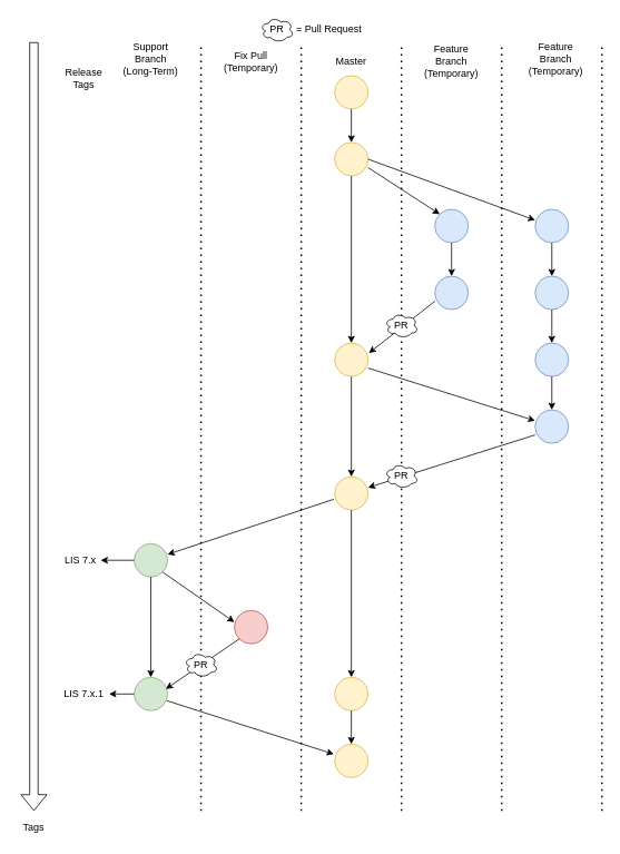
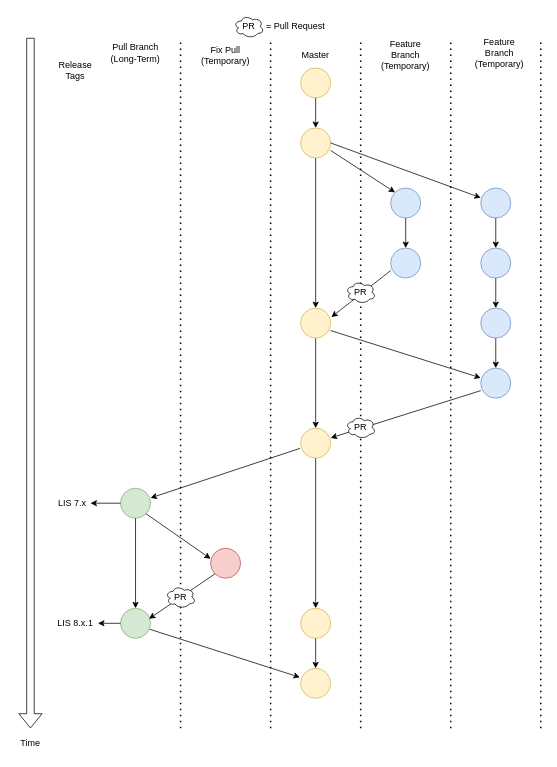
- <mxCell id="21" value="Support Branch (Long-Term)" style="text;html=1;strokeColor=none;fillColor=none;align=center;verticalAlign=middle;whiteSpace=wrap;rounded=0;" parent="1" vertex="1"><mxGeometry x="145" y="60" width="70" height="20" as="geometry" /></mxCell>
+ <mxCell id="21" value="Pull Branch (Long-Term)" style="text;html=1;strokeColor=none;fillColor=none;align=center;verticalAlign=middle;whiteSpace=wrap;rounded=0;" parent="1" vertex="1"><mxGeometry x="145" y="60" width="70" height="20" as="geometry" /></mxCell>
- <mxCell id="28" value="LIS 7.x.1" style="text;html=1;strokeColor=none;fillColor=none;align=center;verticalAlign=middle;whiteSpace=wrap;rounded=0;" parent="1" vertex="1"><mxGeometry x="70" y="820" width="60" height="20" as="geometry" /></mxCell>
+ <mxCell id="28" value="LIS 8.x.1" style="text;html=1;strokeColor=none;fillColor=none;align=center;verticalAlign=middle;whiteSpace=wrap;rounded=0;" parent="1" vertex="1"><mxGeometry x="70" y="820" width="60" height="20" as="geometry" /></mxCell>
- <mxCell id="26" value="Tags" style="text;html=1;strokeColor=none;fillColor=none;align=center;verticalAlign=middle;whiteSpace=wrap;rounded=0;" parent="1" vertex="1"><mxGeometry x="20" y="980" width="40" height="20" as="geometry" /></mxCell>
+ <mxCell id="26" value="Time" style="text;html=1;strokeColor=none;fillColor=none;align=center;verticalAlign=middle;whiteSpace=wrap;rounded=0;" parent="1" vertex="1"><mxGeometry x="20" y="980" width="40" height="20" as="geometry" /></mxCell>
